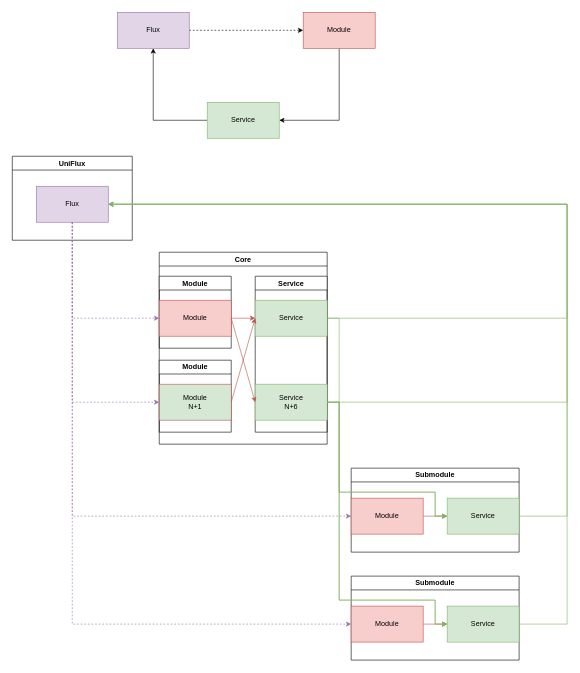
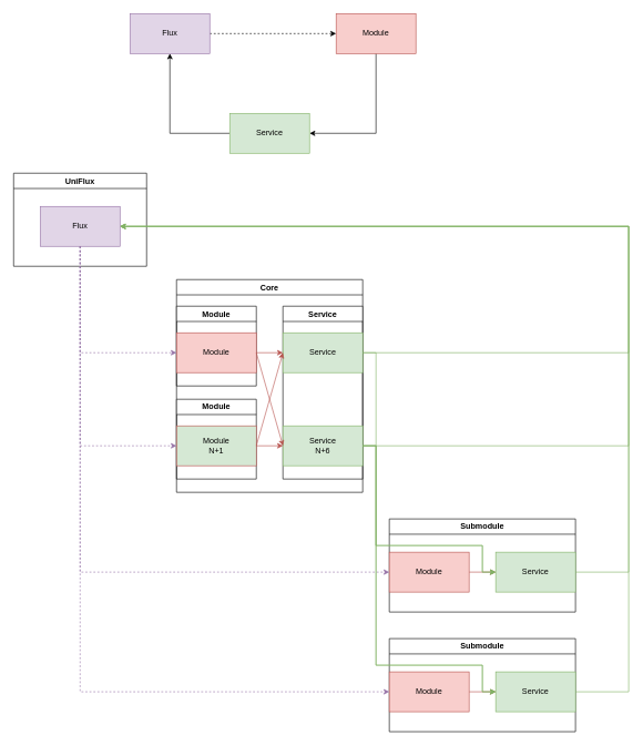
+ <mxCell id="23" value="" style="edgeStyle=none;orthogonalLoop=1;jettySize=auto;html=1;rounded=0;exitX=1;exitY=0.5;exitDx=0;exitDy=0;fillColor=#f8cecc;strokeColor=#b85450;entryX=0;entryY=0.5;entryDx=0;entryDy=0;" parent="12" source="16" edge="1" target="19"><mxGeometry width="80" relative="1" as="geometry"><mxPoint x="650" y="250" as="sourcePoint" /><mxPoint x="160" y="250" as="targetPoint" /><Array as="points" /></mxGeometry></mxCell>
